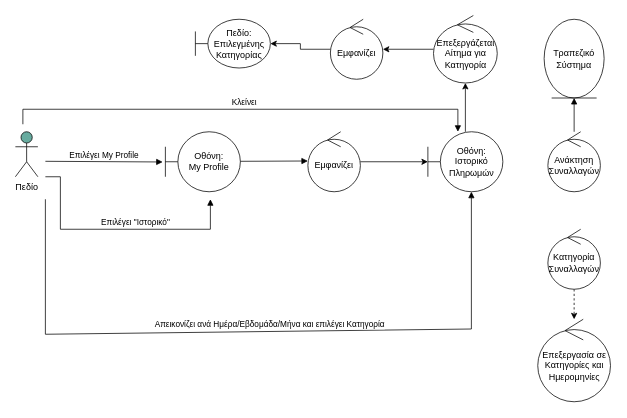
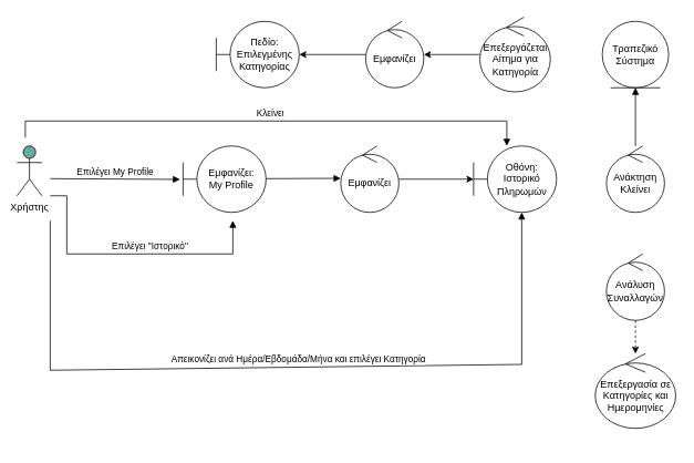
- <mxCell id="21" value="Πεδίο:&lt;br&gt;Επιλεγμένης Κατηγορίας" style="shape=umlBoundary;whiteSpace=wrap;html=1;" parent="1" vertex="1"><mxGeometry x="260" y="25" width="100" height="65" as="geometry" /></mxCell>
+ <mxCell id="21" value="Πεδίο:&lt;br&gt;Επιλεγμένης Κατηγορίας" style="shape=umlBoundary;whiteSpace=wrap;html=1;" parent="1" vertex="1"><mxGeometry x="260" y="25" width="100" height="80" as="geometry" /></mxCell>
- <mxCell id="7" value="Τραπεζικό Σύστημα" style="ellipse;shape=umlEntity;whiteSpace=wrap;html=1;" parent="1" vertex="1"><mxGeometry x="725" y="25" width="80" height="105" as="geometry" /></mxCell>
+ <mxCell id="7" value="Τραπεζικό Σύστημα" style="ellipse;shape=umlEntity;whiteSpace=wrap;html=1;" parent="1" vertex="1"><mxGeometry x="725" y="25" width="80" height="80" as="geometry" /></mxCell>
- <mxCell id="14" value="" style="edgeStyle=orthogonalEdgeStyle;rounded=0;orthogonalLoop=1;jettySize=auto;html=1;" parent="1" source="15" target="18" edge="1"><mxGeometry relative="1" as="geometry" /></mxCell>
- <mxCell id="3" value="Οθόνη: &lt;br&gt;My Profile" style="shape=umlBoundary;whiteSpace=wrap;html=1;" parent="1" vertex="1"><mxGeometry x="220" y="175" width="100" height="80" as="geometry" /></mxCell>
+ <mxCell id="3" value="Εμφανίζει: &lt;br&gt;My Profile" style="shape=umlBoundary;whiteSpace=wrap;html=1;" parent="1" vertex="1"><mxGeometry x="220" y="175" width="100" height="80" as="geometry" /></mxCell>
- <mxCell id="5" value="Ανάκτηση Συναλλαγών" style="ellipse;shape=umlControl;whiteSpace=wrap;html=1;" parent="1" vertex="1"><mxGeometry x="730" y="175" width="70" height="80" as="geometry" /></mxCell>
+ <mxCell id="5" value="Ανάκτηση Κλείνει" style="ellipse;shape=umlControl;whiteSpace=wrap;html=1;" parent="1" vertex="1"><mxGeometry x="730" y="175" width="70" height="80" as="geometry" /></mxCell>
- <mxCell id="2" value="Πεδίο&lt;br&gt;" style="shape=umlActor;verticalLabelPosition=bottom;verticalAlign=top;html=1;outlineConnect=0;fillColor=#67AB9F;" parent="1" vertex="1"><mxGeometry x="20" y="175" width="30" height="60" as="geometry" /></mxCell>
+ <mxCell id="2" value="Χρήστης&lt;br&gt;" style="shape=umlActor;verticalLabelPosition=bottom;verticalAlign=top;html=1;outlineConnect=0;fillColor=#67AB9F;" parent="1" vertex="1"><mxGeometry x="20" y="175" width="30" height="60" as="geometry" /></mxCell>
- <mxCell id="10" value="Κατηγορία Συναλλαγών" style="ellipse;shape=umlControl;whiteSpace=wrap;html=1;" parent="1" vertex="1"><mxGeometry x="730" y="305" width="70" height="80" as="geometry" /></mxCell>
+ <mxCell id="10" value="Ανάλυση Συναλλαγών" style="ellipse;shape=umlControl;whiteSpace=wrap;html=1;" parent="1" vertex="1"><mxGeometry x="730" y="305" width="70" height="80" as="geometry" /></mxCell>
- <mxCell id="11" value="Επεξεργασία σε Κατηγορίες και Ημερομηνίες" style="ellipse;shape=umlControl;whiteSpace=wrap;html=1;" parent="1" vertex="1"><mxGeometry x="716.5" y="425" width="97" height="110" as="geometry" /></mxCell>
+ <mxCell id="11" value="Επεξεργασία σε Κατηγορίες και Ημερομηνίες" style="ellipse;shape=umlControl;whiteSpace=wrap;html=1;" parent="1" vertex="1"><mxGeometry x="716.5" y="425" width="97" height="90" as="geometry" /></mxCell>
